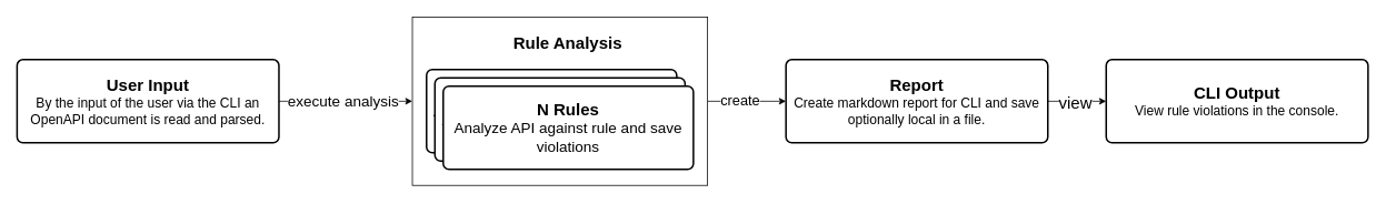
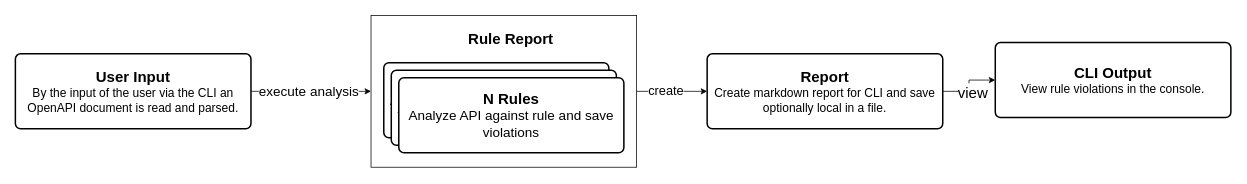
- <mxCell id="14" value="&lt;b&gt;&lt;font style=&quot;font-size: 20px;&quot;&gt;Rule Analysis&lt;/font&gt;&lt;/b&gt;" style="text;html=1;strokeColor=none;fillColor=none;align=center;verticalAlign=middle;whiteSpace=wrap;rounded=0;fontSize=18;" parent="1" vertex="1"><mxGeometry x="613.38" y="36" width="135.25" height="30" as="geometry" /></mxCell>
+ <mxCell id="14" value="&lt;b&gt;&lt;font style=&quot;font-size: 20px;&quot;&gt;Rule Report&lt;/font&gt;&lt;/b&gt;" style="text;html=1;strokeColor=none;fillColor=none;align=center;verticalAlign=middle;whiteSpace=wrap;rounded=0;fontSize=18;" parent="1" vertex="1"><mxGeometry x="613.38" y="36" width="135.25" height="30" as="geometry" /></mxCell>
- <mxCell id="13" value="&lt;font style=&quot;&quot;&gt;&lt;b style=&quot;&quot;&gt;&lt;font style=&quot;font-size: 20px;&quot;&gt;CLI Output&lt;/font&gt;&lt;/b&gt;&lt;br&gt;&lt;font style=&quot;font-size: 16px;&quot;&gt;View rule violations in the console.&lt;/font&gt;&lt;br&gt;&lt;/font&gt;" style="rounded=1;whiteSpace=wrap;html=1;absoluteArcSize=1;arcSize=14;strokeWidth=2;" parent="1" vertex="1"><mxGeometry x="1326" y="71.13" width="314" height="100" as="geometry" /></mxCell>
+ <mxCell id="13" value="&lt;font style=&quot;&quot;&gt;&lt;b style=&quot;&quot;&gt;&lt;font style=&quot;font-size: 20px;&quot;&gt;CLI Output&lt;/font&gt;&lt;/b&gt;&lt;br&gt;&lt;font style=&quot;font-size: 16px;&quot;&gt;View rule violations in the console.&lt;/font&gt;&lt;br&gt;&lt;/font&gt;" style="rounded=1;whiteSpace=wrap;html=1;absoluteArcSize=1;arcSize=14;strokeWidth=2;" parent="1" vertex="1"><mxGeometry x="1326" y="56.13" width="314" height="100" as="geometry" /></mxCell>
